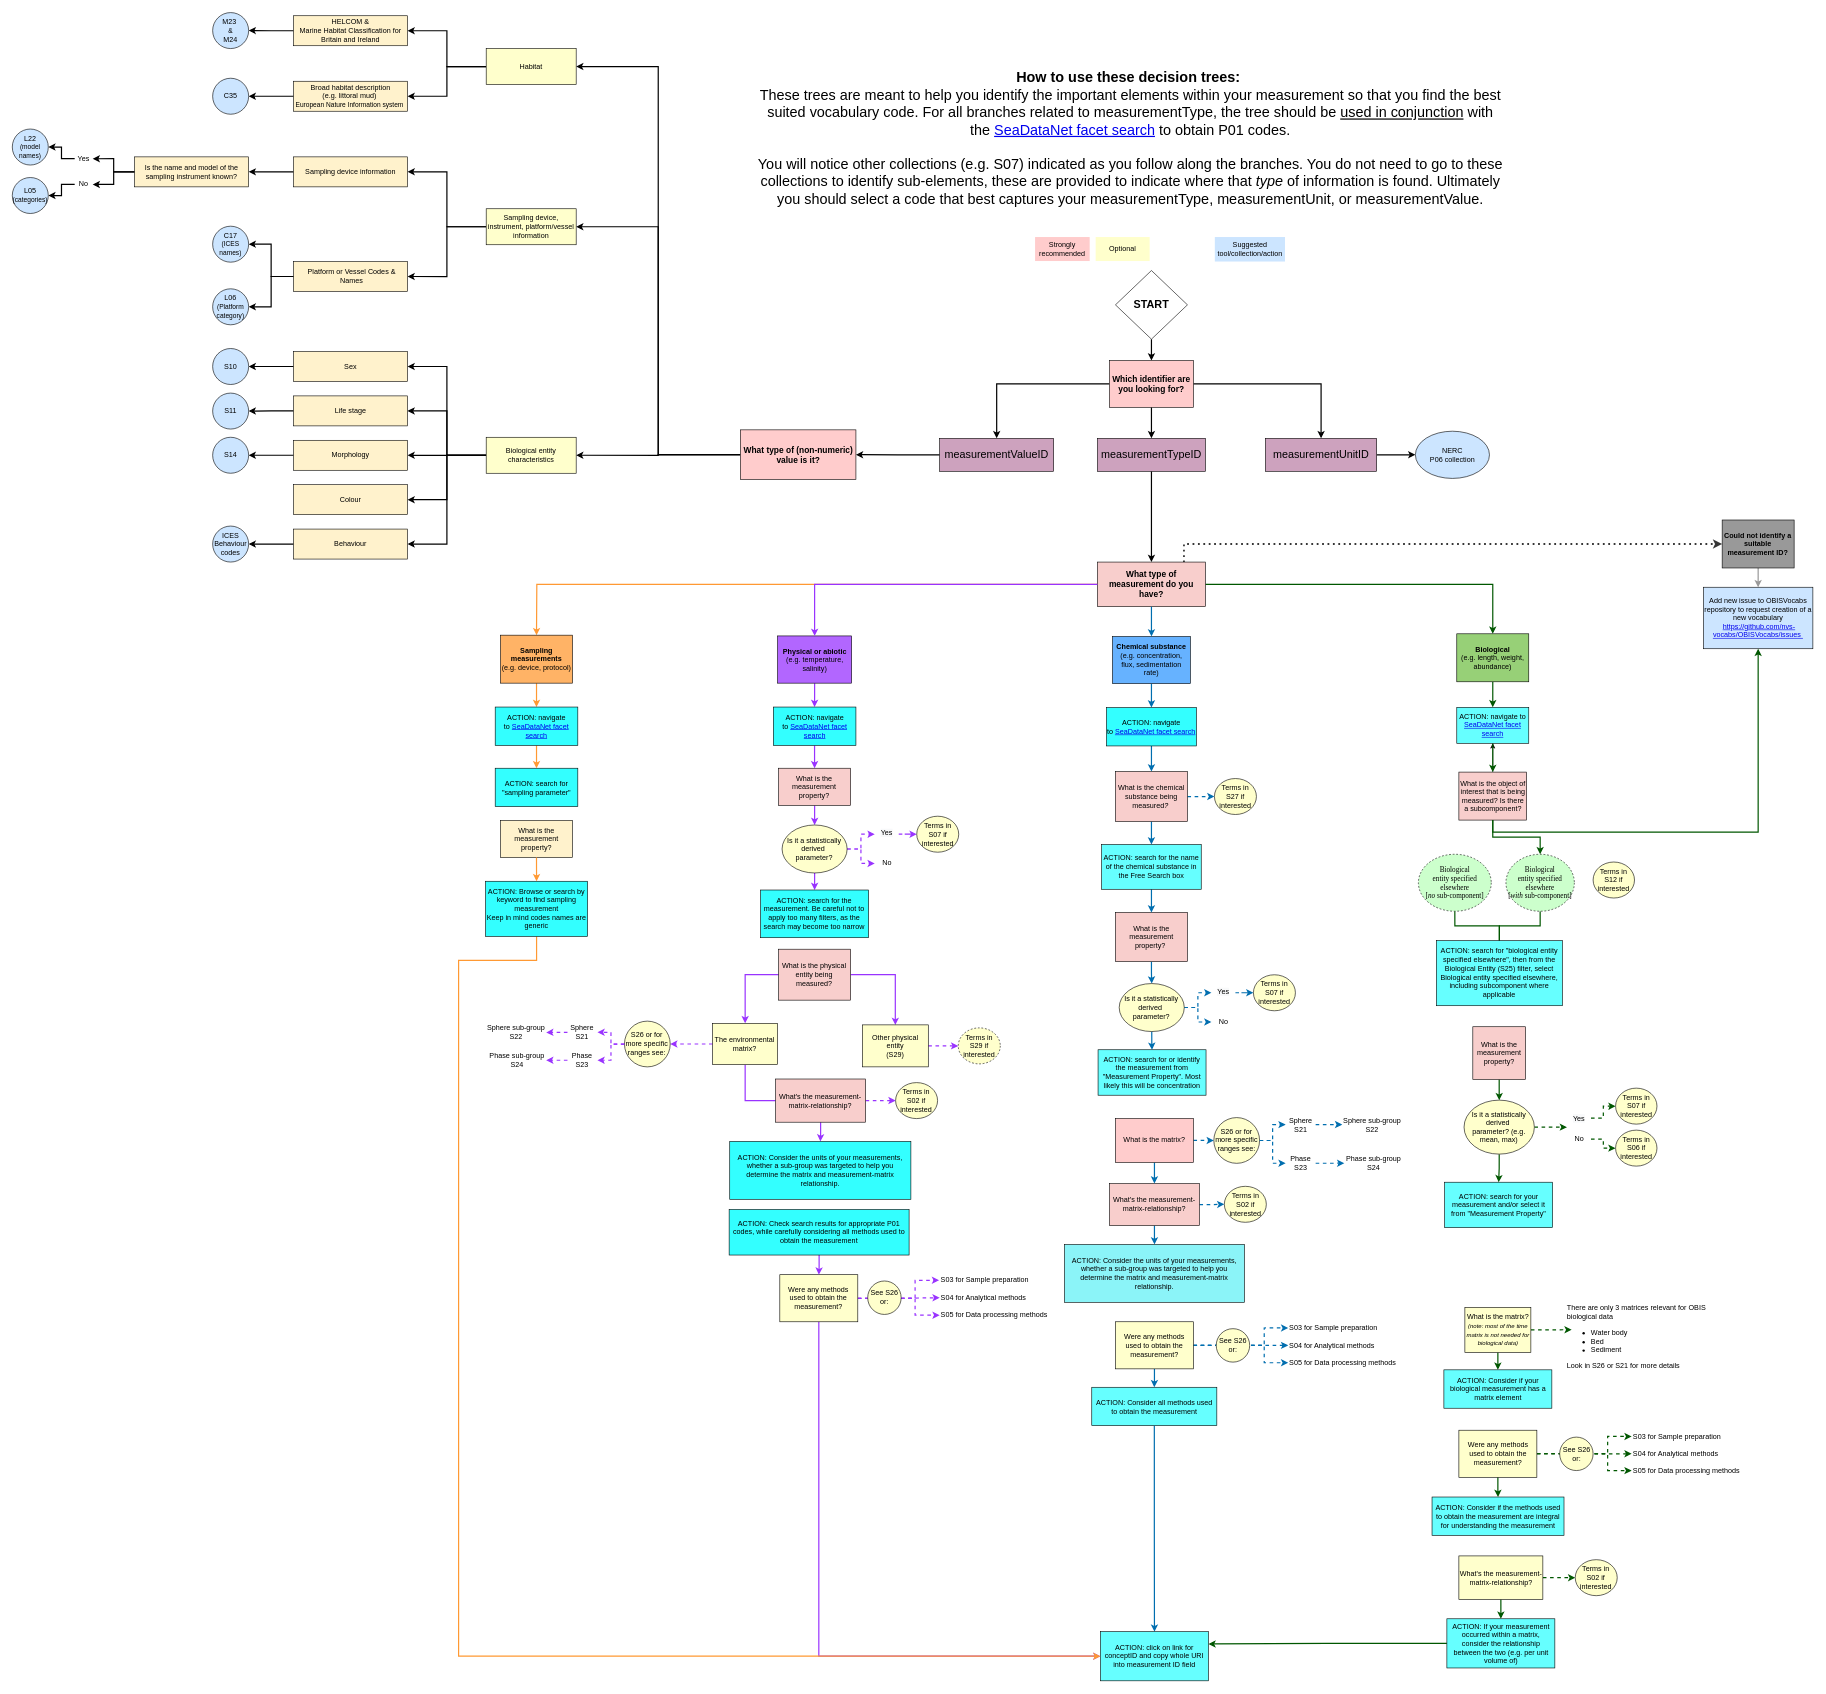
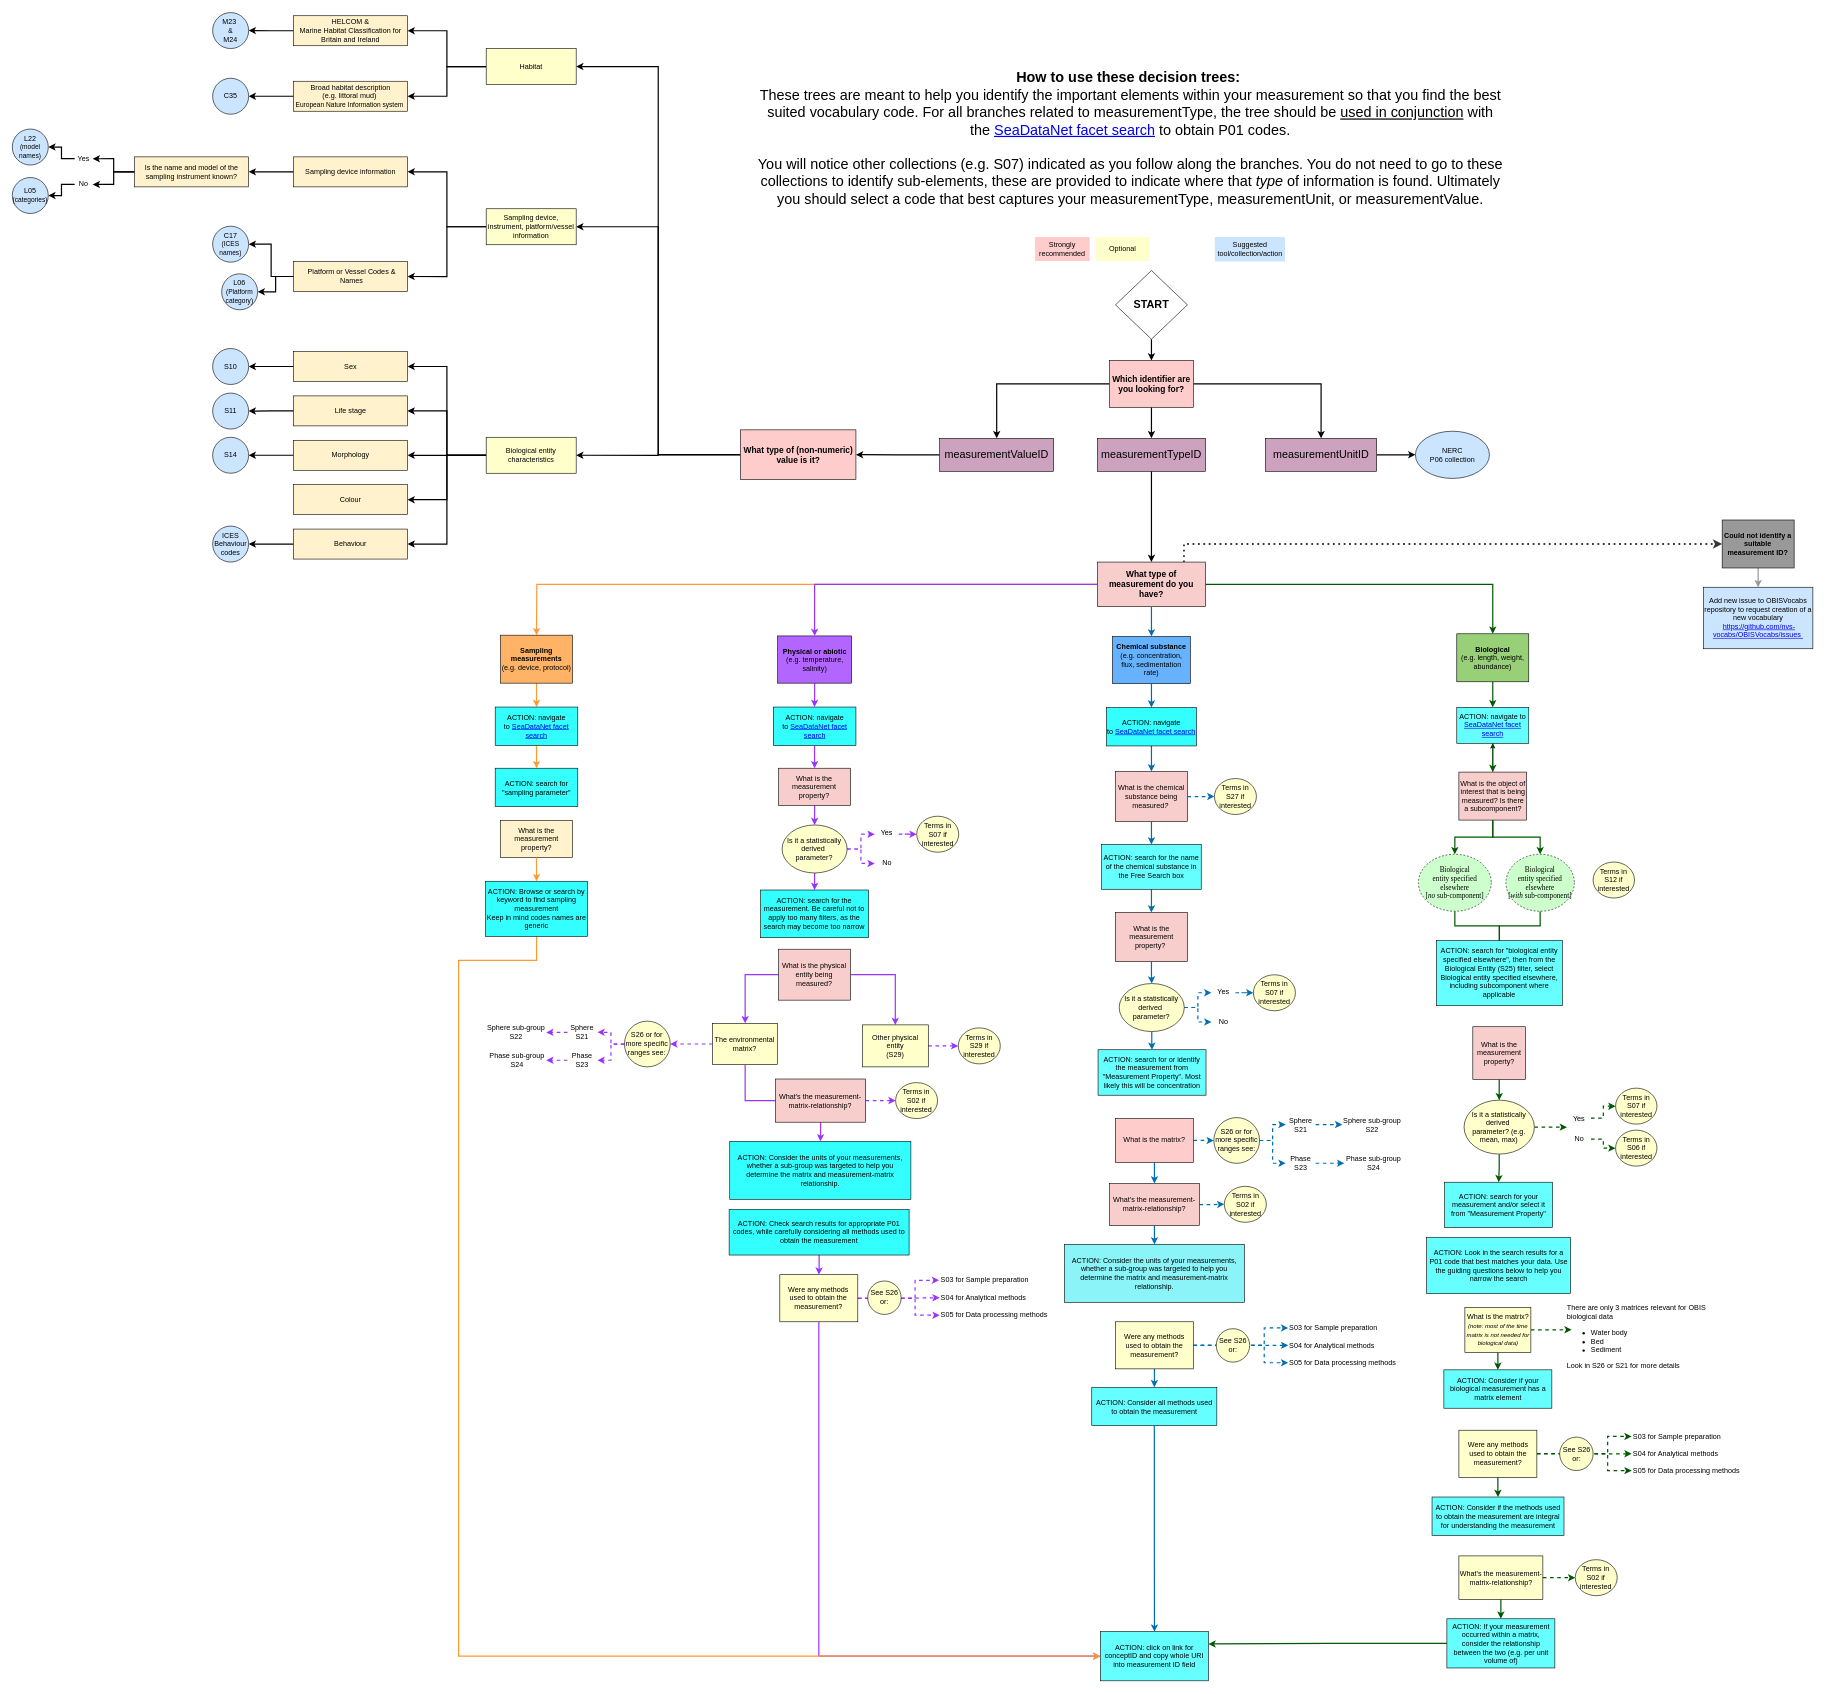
- <mxCell id="213" value="L06&lt;br&gt;&lt;font style=&quot;font-size: 11px;&quot;&gt;(Platform category)&lt;/font&gt;" style="ellipse;whiteSpace=wrap;html=1;fillColor=#CCE5FF;" parent="1" vertex="1"><mxGeometry x="354" y="480.48" width="60" height="60" as="geometry" /></mxCell>
+ <mxCell id="213" value="L06&lt;br&gt;&lt;font style=&quot;font-size: 11px;&quot;&gt;(Platform category)&lt;/font&gt;" style="ellipse;whiteSpace=wrap;html=1;fillColor=#CCE5FF;" parent="1" vertex="1"><mxGeometry x="369" y="455.48" width="60" height="60" as="geometry" /></mxCell>
- <mxCell id="25" style="edgeStyle=orthogonalEdgeStyle;rounded=0;orthogonalLoop=1;jettySize=auto;html=1;exitX=0.5;exitY=1;exitDx=0;exitDy=0;strokeWidth=2;strokeColor=#005700;fillColor=#008a00;" parent="1" source="27" target="170" edge="1"><mxGeometry relative="1" as="geometry" /></mxCell>
+ <mxCell id="25" style="edgeStyle=orthogonalEdgeStyle;rounded=0;orthogonalLoop=1;jettySize=auto;html=1;exitX=0.5;exitY=1;exitDx=0;exitDy=0;strokeWidth=2;strokeColor=#005700;fillColor=#008a00;" parent="1" source="27" target="24" edge="1"><mxGeometry relative="1" as="geometry" /></mxCell>
- <mxCell id="163" value="Terms in S29 if interested" style="ellipse;whiteSpace=wrap;html=1;fillColor=#FFFFCC;dashed=1;" parent="1" vertex="1"><mxGeometry x="1596.99" y="1712.54" width="70" height="60" as="geometry" /></mxCell>
+ <mxCell id="163" value="Terms in S29 if interested" style="ellipse;whiteSpace=wrap;html=1;fillColor=#FFFFCC;" parent="1" vertex="1"><mxGeometry x="1596.99" y="1712.54" width="70" height="60" as="geometry" /></mxCell>
+ <mxCell id="187" value="ACTION: Look in the search results for a P01 code that best matches your data. Use the guiding questions below to help you narrow the search" style="whiteSpace=wrap;html=1;fillColor=#66FFFF;" parent="1" vertex="1"><mxGeometry x="2377.75" y="2061.59" width="240" height="94" as="geometry" /></mxCell>
